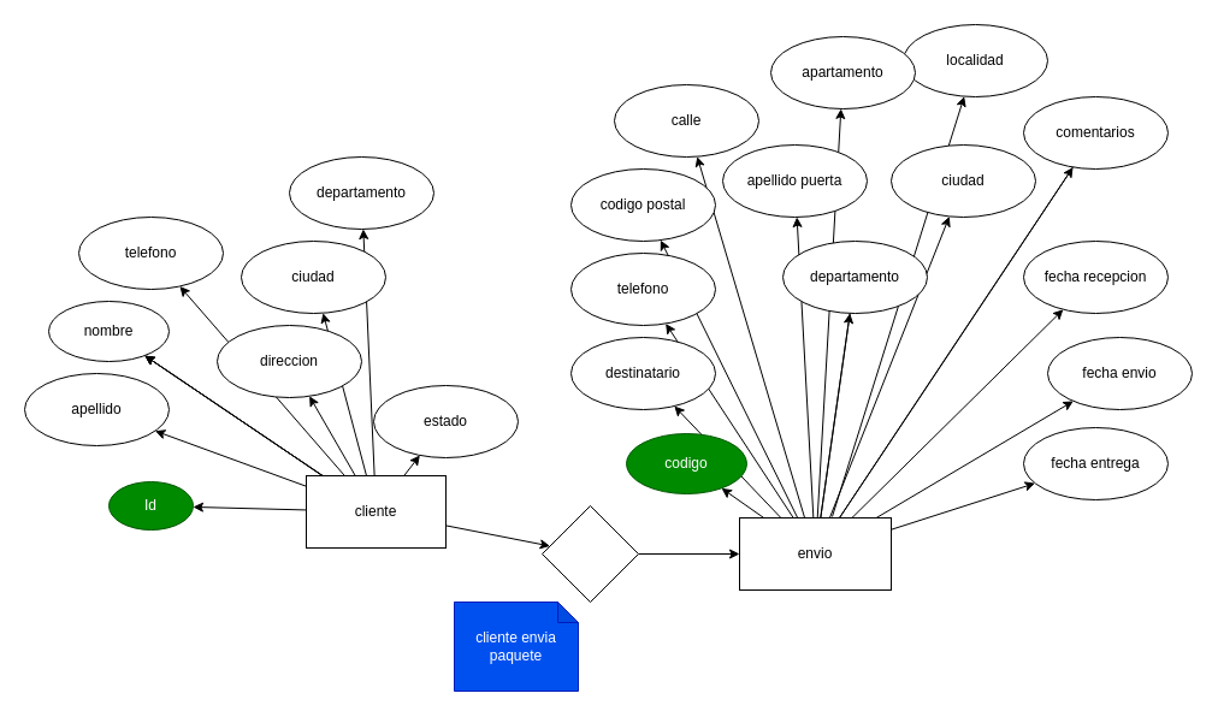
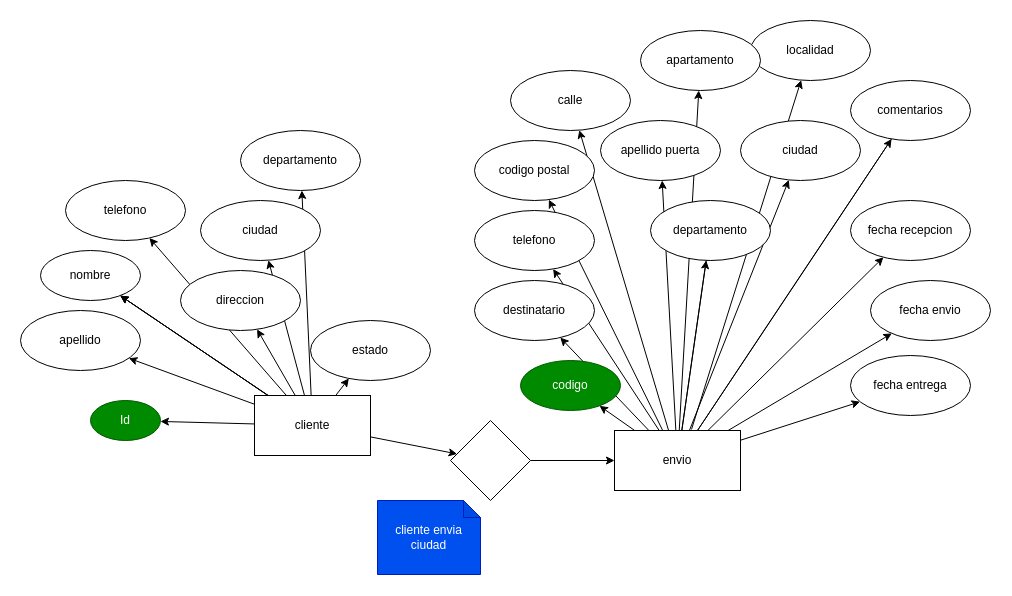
- <mxCell id="53" value="cliente envia paquete" style="shape=note;whiteSpace=wrap;html=1;backgroundOutline=1;darkOpacity=0.05;fillColor=#0050ef;strokeColor=#001DBC;fontColor=#ffffff;size=17;" vertex="1" parent="1"><mxGeometry x="377" y="500" width="103" height="74" as="geometry" /></mxCell>
+ <mxCell id="53" value="cliente envia ciudad" style="shape=note;whiteSpace=wrap;html=1;backgroundOutline=1;darkOpacity=0.05;fillColor=#0050ef;strokeColor=#001DBC;fontColor=#ffffff;size=17;" vertex="1" parent="1"><mxGeometry x="377" y="500" width="103" height="74" as="geometry" /></mxCell>
